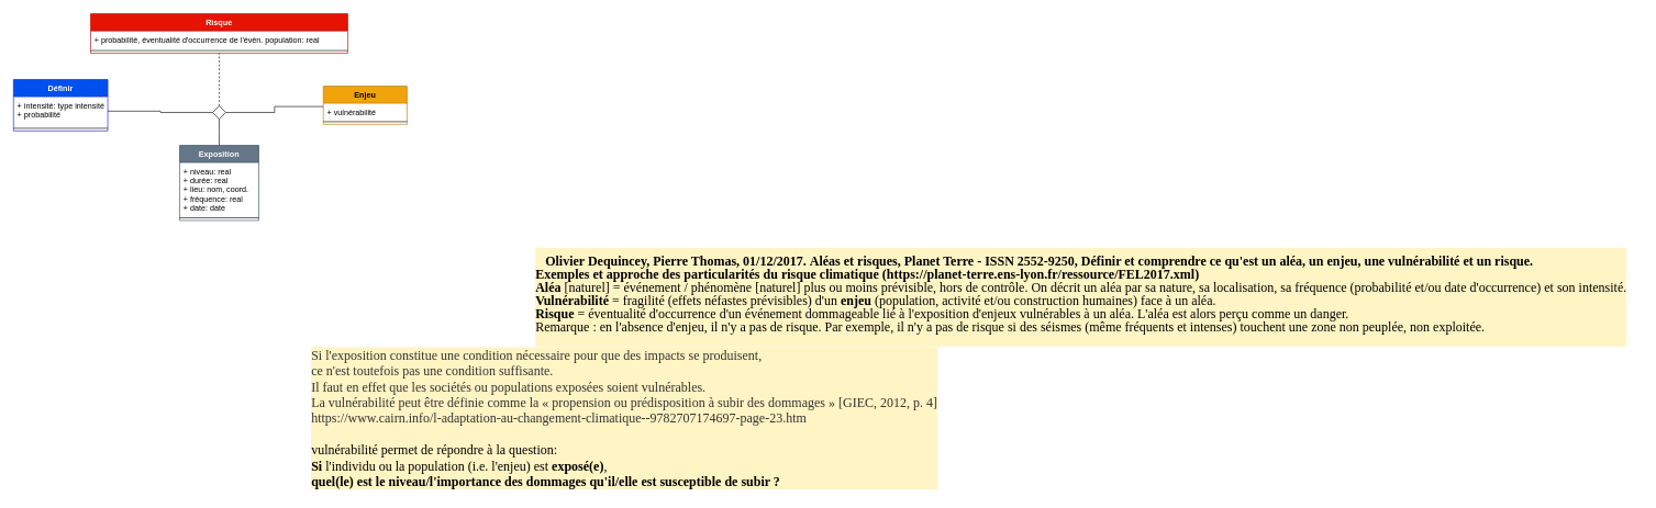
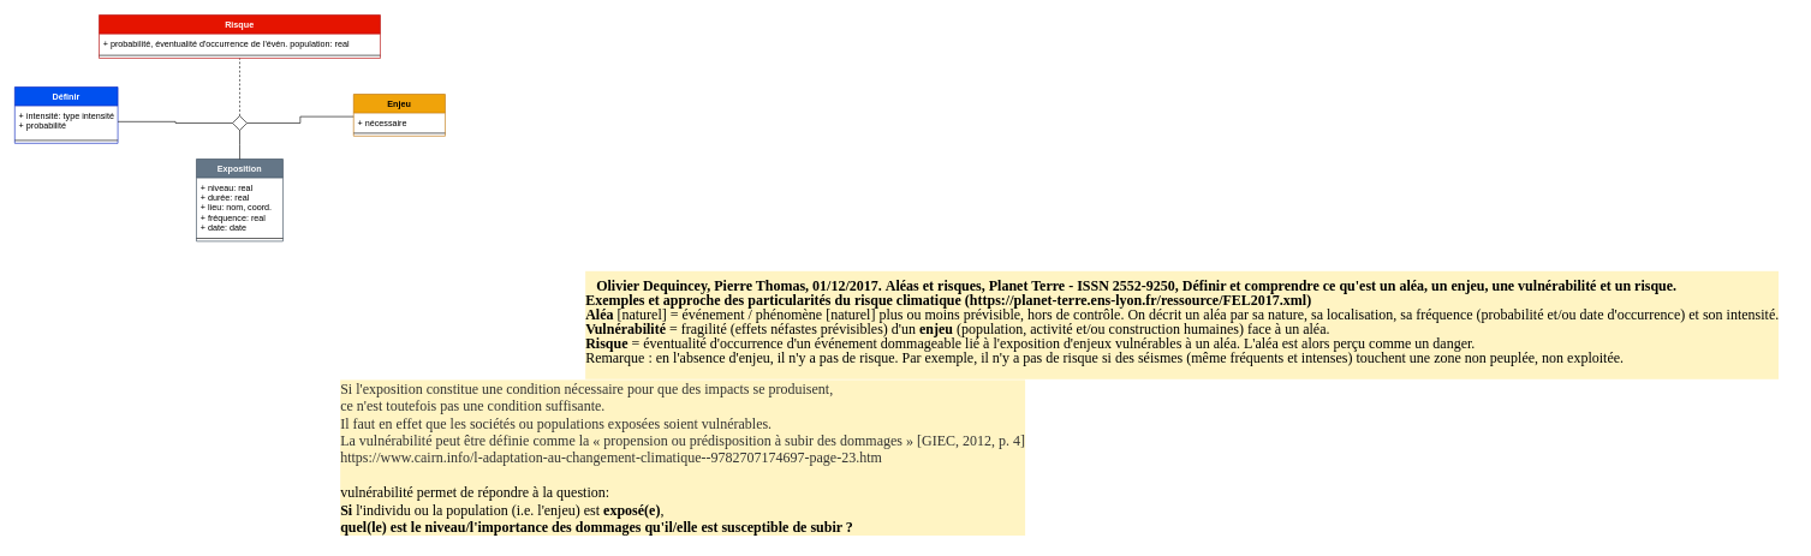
- <mxCell id="17" value="+ vulnérabilité " style="text;strokeColor=none;fillColor=none;align=left;verticalAlign=top;spacingLeft=4;spacingRight=4;overflow=hidden;rotatable=0;points=[[0,0.5],[1,0.5]];portConstraint=eastwest;" parent="16" vertex="1"><mxGeometry y="26" width="127" height="24" as="geometry" /></mxCell>
+ <mxCell id="17" value="+ nécessaire " style="text;strokeColor=none;fillColor=none;align=left;verticalAlign=top;spacingLeft=4;spacingRight=4;overflow=hidden;rotatable=0;points=[[0,0.5],[1,0.5]];portConstraint=eastwest;" parent="16" vertex="1"><mxGeometry y="26" width="127" height="24" as="geometry" /></mxCell>
